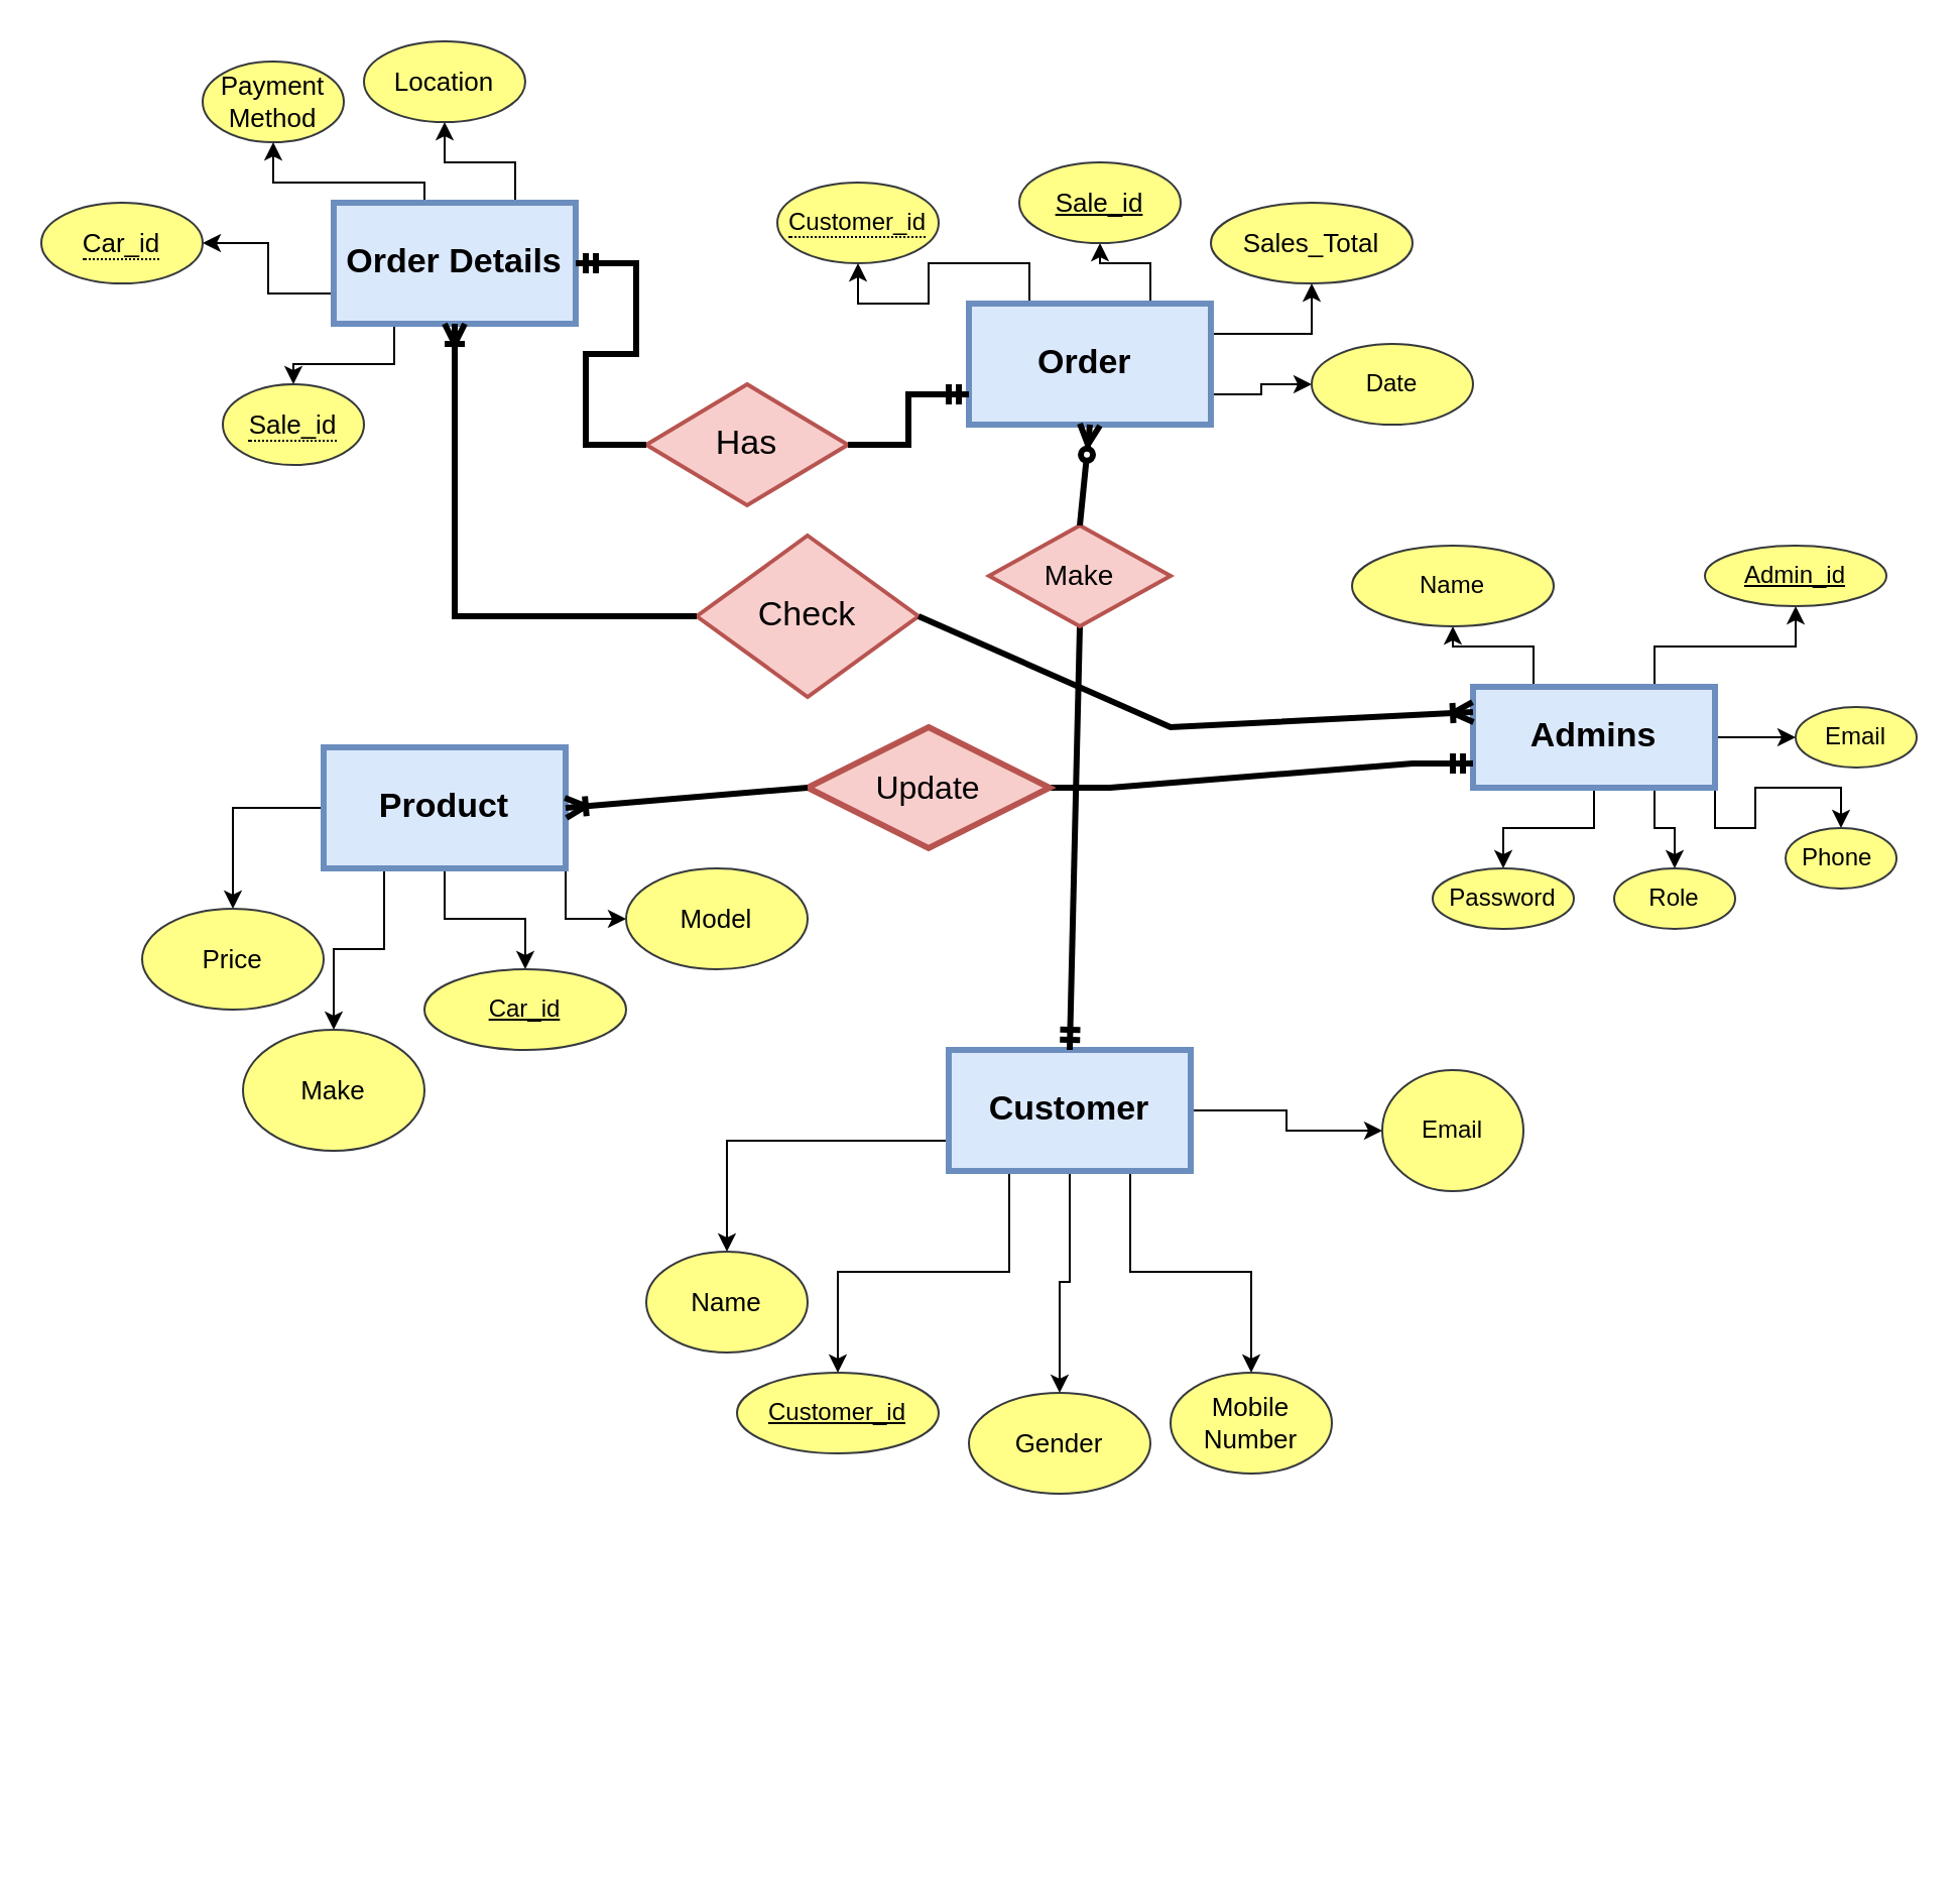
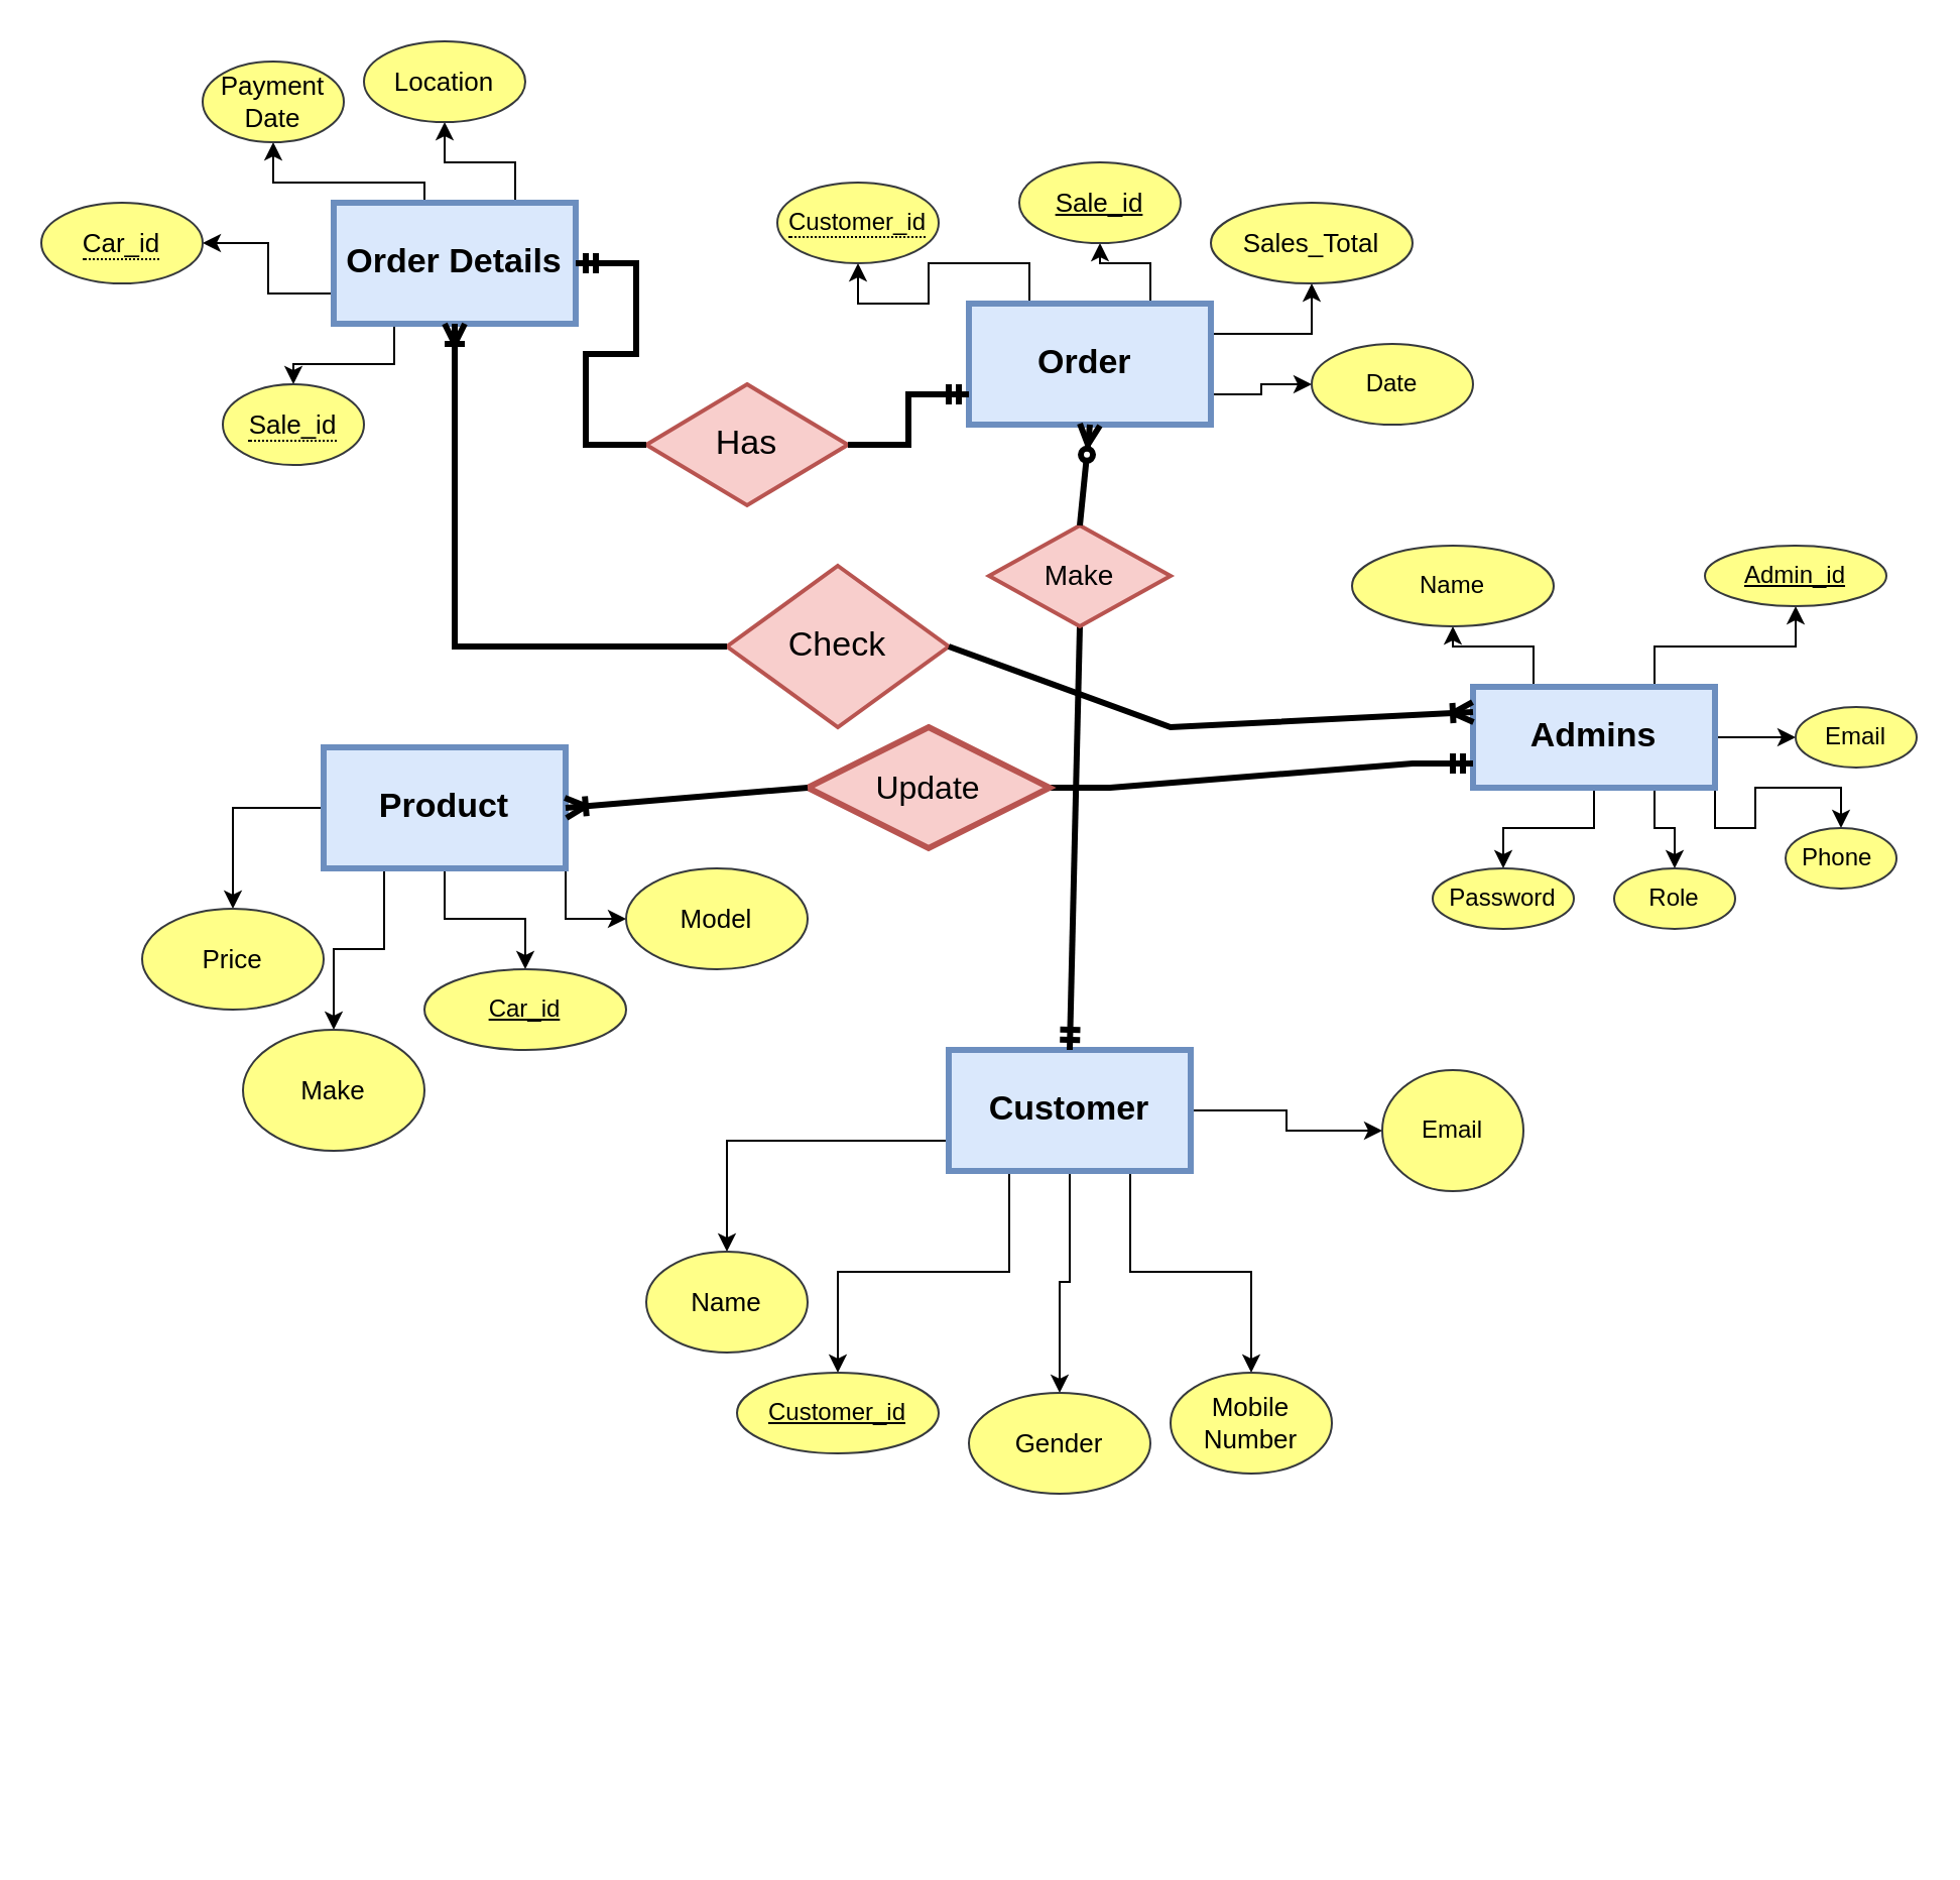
- <mxCell id="39" value="&lt;font style=&quot;font-size: 13px;&quot;&gt;Payment Method&lt;/font&gt;" style="ellipse;whiteSpace=wrap;html=1;fillColor=#ffff88;strokeColor=#36393d;" vertex="1" parent="1"><mxGeometry x="100" y="30" width="70" height="40" as="geometry" /></mxCell>
+ <mxCell id="39" value="&lt;font style=&quot;font-size: 13px;&quot;&gt;Payment Date&lt;/font&gt;" style="ellipse;whiteSpace=wrap;html=1;fillColor=#ffff88;strokeColor=#36393d;" vertex="1" parent="1"><mxGeometry x="100" y="30" width="70" height="40" as="geometry" /></mxCell>
- <mxCell id="56" value="&lt;font style=&quot;font-size: 17px;&quot;&gt;Check&lt;/font&gt;" style="shape=rhombus;perimeter=rhombusPerimeter;whiteSpace=wrap;html=1;align=center;fillColor=#f8cecc;strokeColor=#b85450;strokeWidth=2;" vertex="1" parent="1"><mxGeometry x="345" y="265" width="110" height="80" as="geometry" /></mxCell>
+ <mxCell id="56" value="&lt;font style=&quot;font-size: 17px;&quot;&gt;Check&lt;/font&gt;" style="shape=rhombus;perimeter=rhombusPerimeter;whiteSpace=wrap;html=1;align=center;fillColor=#f8cecc;strokeColor=#b85450;strokeWidth=2;" vertex="1" parent="1"><mxGeometry x="360" y="280" width="110" height="80" as="geometry" /></mxCell>
